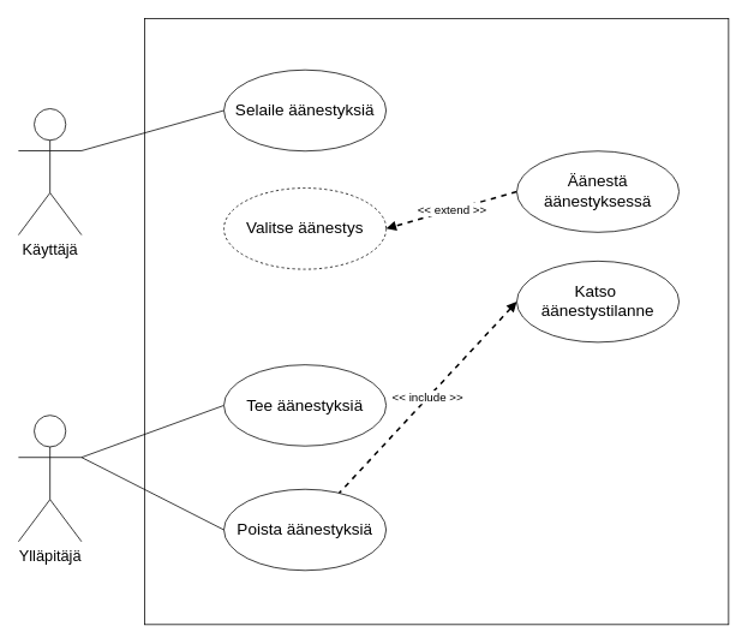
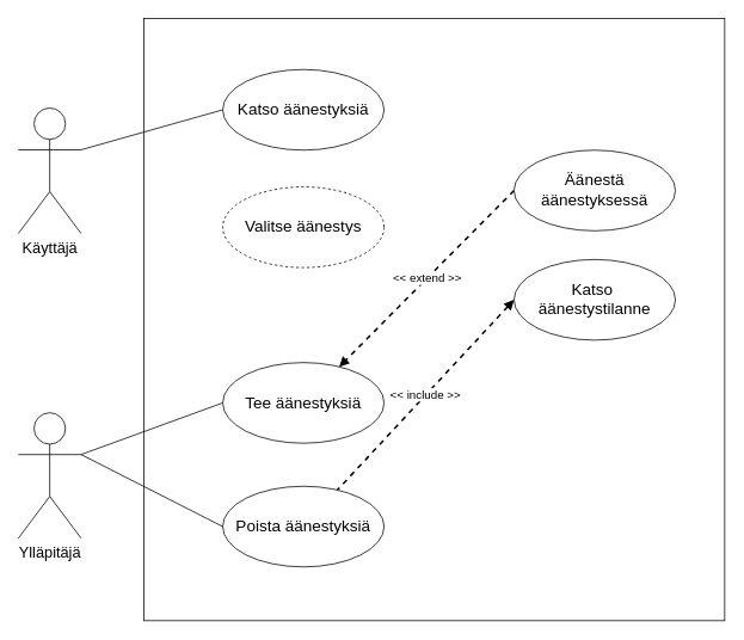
- <mxCell id="5" value="Selaile äänestyksiä" style="ellipse;whiteSpace=wrap;html=1;fontSize=18;fillColor=default;" vertex="1" parent="1"><mxGeometry x="248" y="77" width="180" height="90" as="geometry" /></mxCell>
+ <mxCell id="5" value="Katso äänestyksiä" style="ellipse;whiteSpace=wrap;html=1;fontSize=18;fillColor=default;" vertex="1" parent="1"><mxGeometry x="248" y="77" width="180" height="90" as="geometry" /></mxCell>
- <mxCell id="9" value="&amp;lt;&amp;lt; extend &amp;gt;&amp;gt;" style="edgeStyle=none;rounded=0;orthogonalLoop=1;jettySize=auto;html=1;exitX=0;exitY=0.5;exitDx=0;exitDy=0;entryX=1;entryY=0.5;entryDx=0;entryDy=0;fontSize=13;endArrow=block;endFill=1;dashed=1;strokeWidth=2;startArrow=none;startFill=0;" edge="1" parent="1" source="10" target="6"><mxGeometry relative="1" as="geometry" /></mxCell>
+ <mxCell id="9" value="&amp;lt;&amp;lt; extend &amp;gt;&amp;gt;" style="edgeStyle=none;rounded=0;orthogonalLoop=1;jettySize=auto;html=1;exitX=0;exitY=0.5;exitDx=0;exitDy=0;fontSize=13;endArrow=block;endFill=1;dashed=1;strokeWidth=2;startArrow=none;startFill=0;" edge="1" parent="1" source="10" target="13"><mxGeometry relative="1" as="geometry" /></mxCell>
